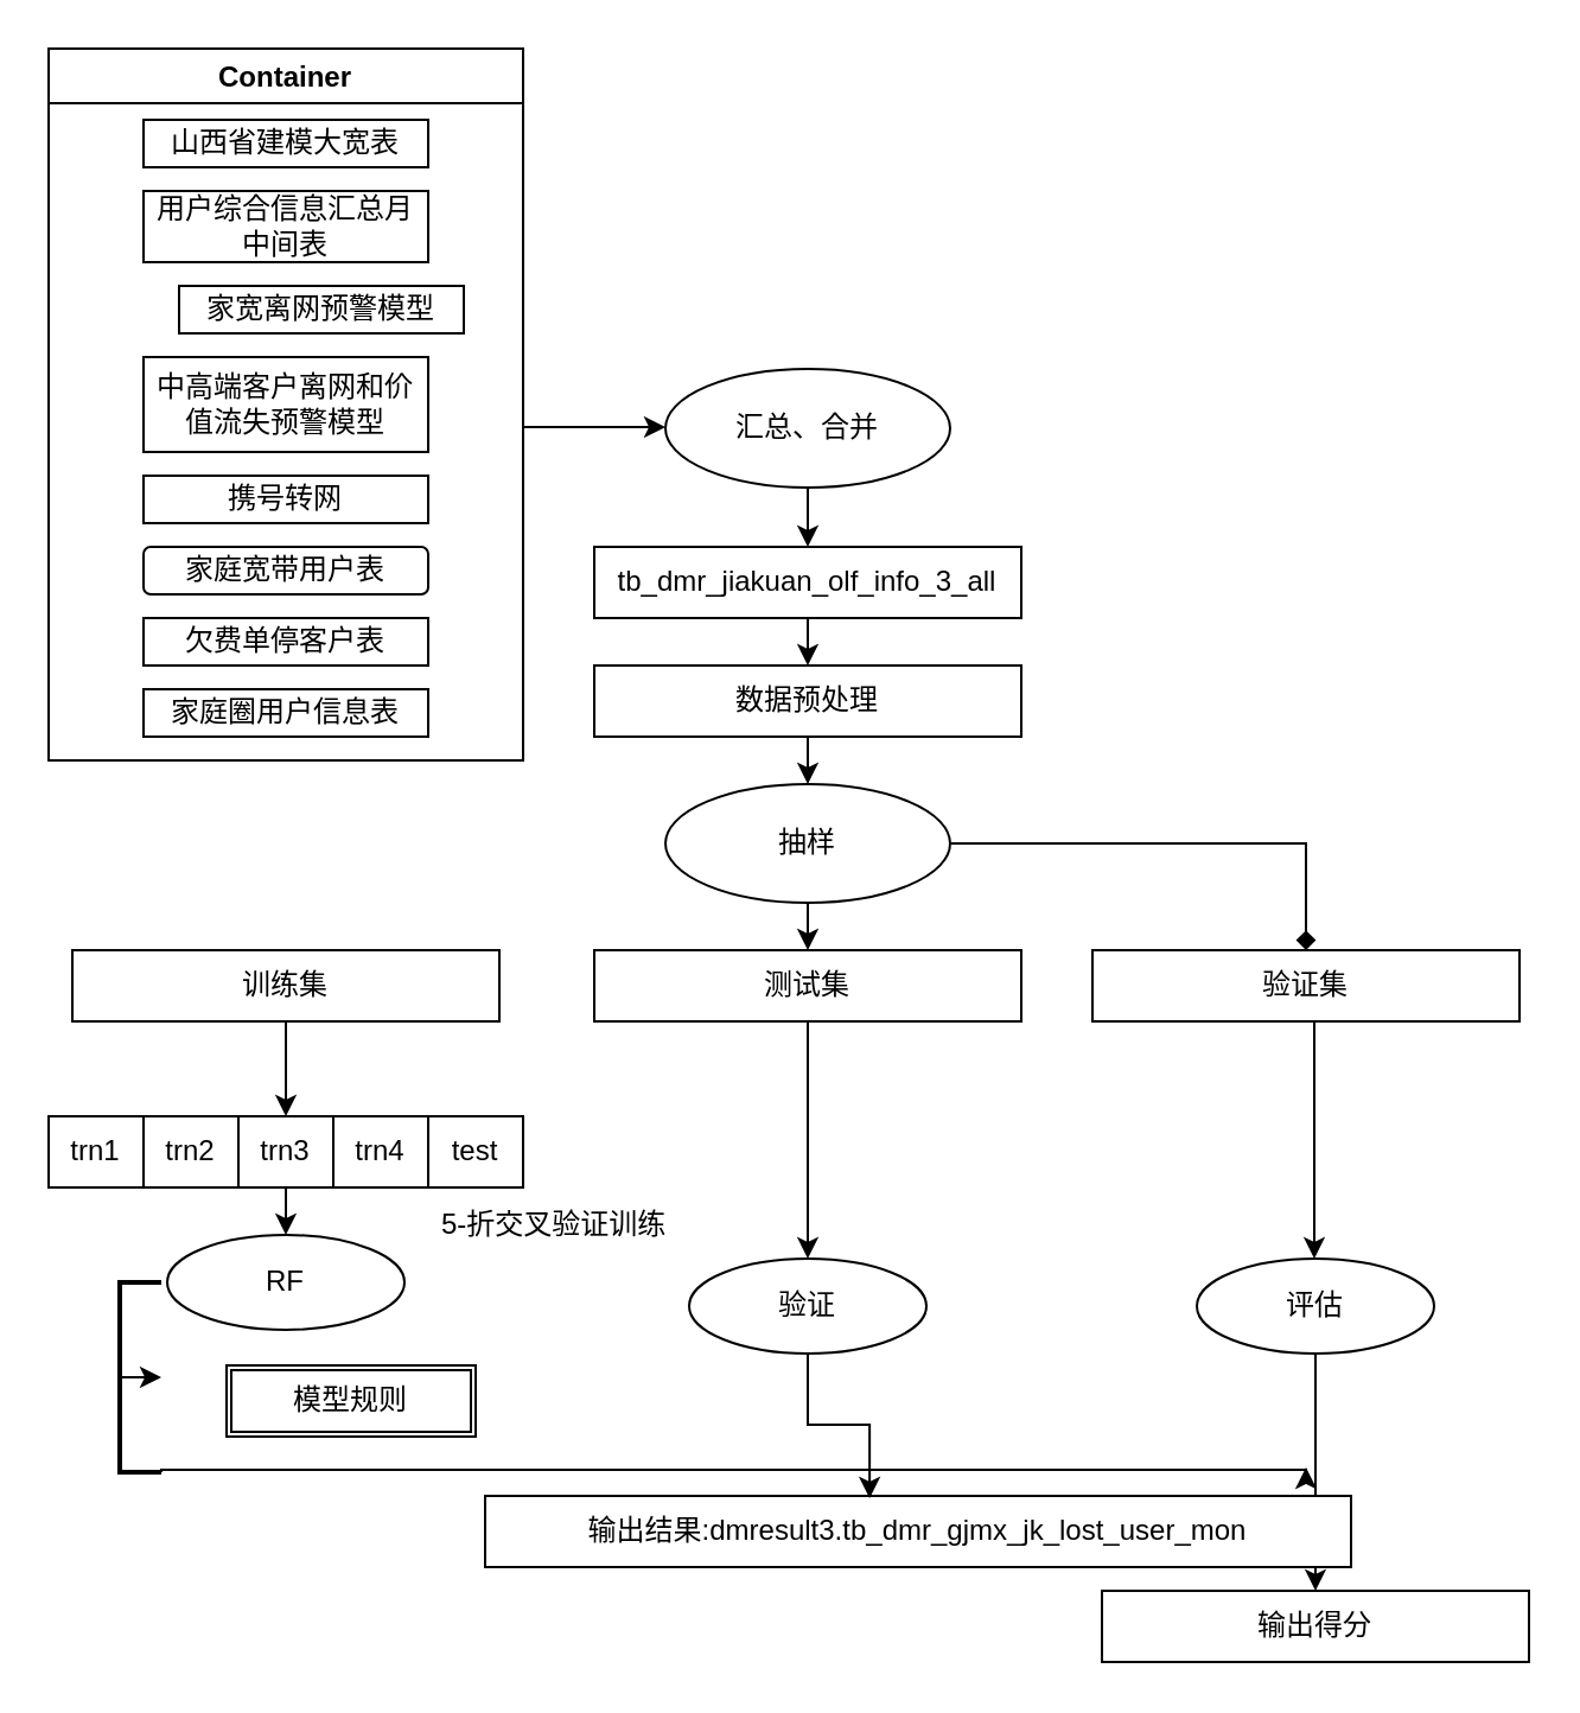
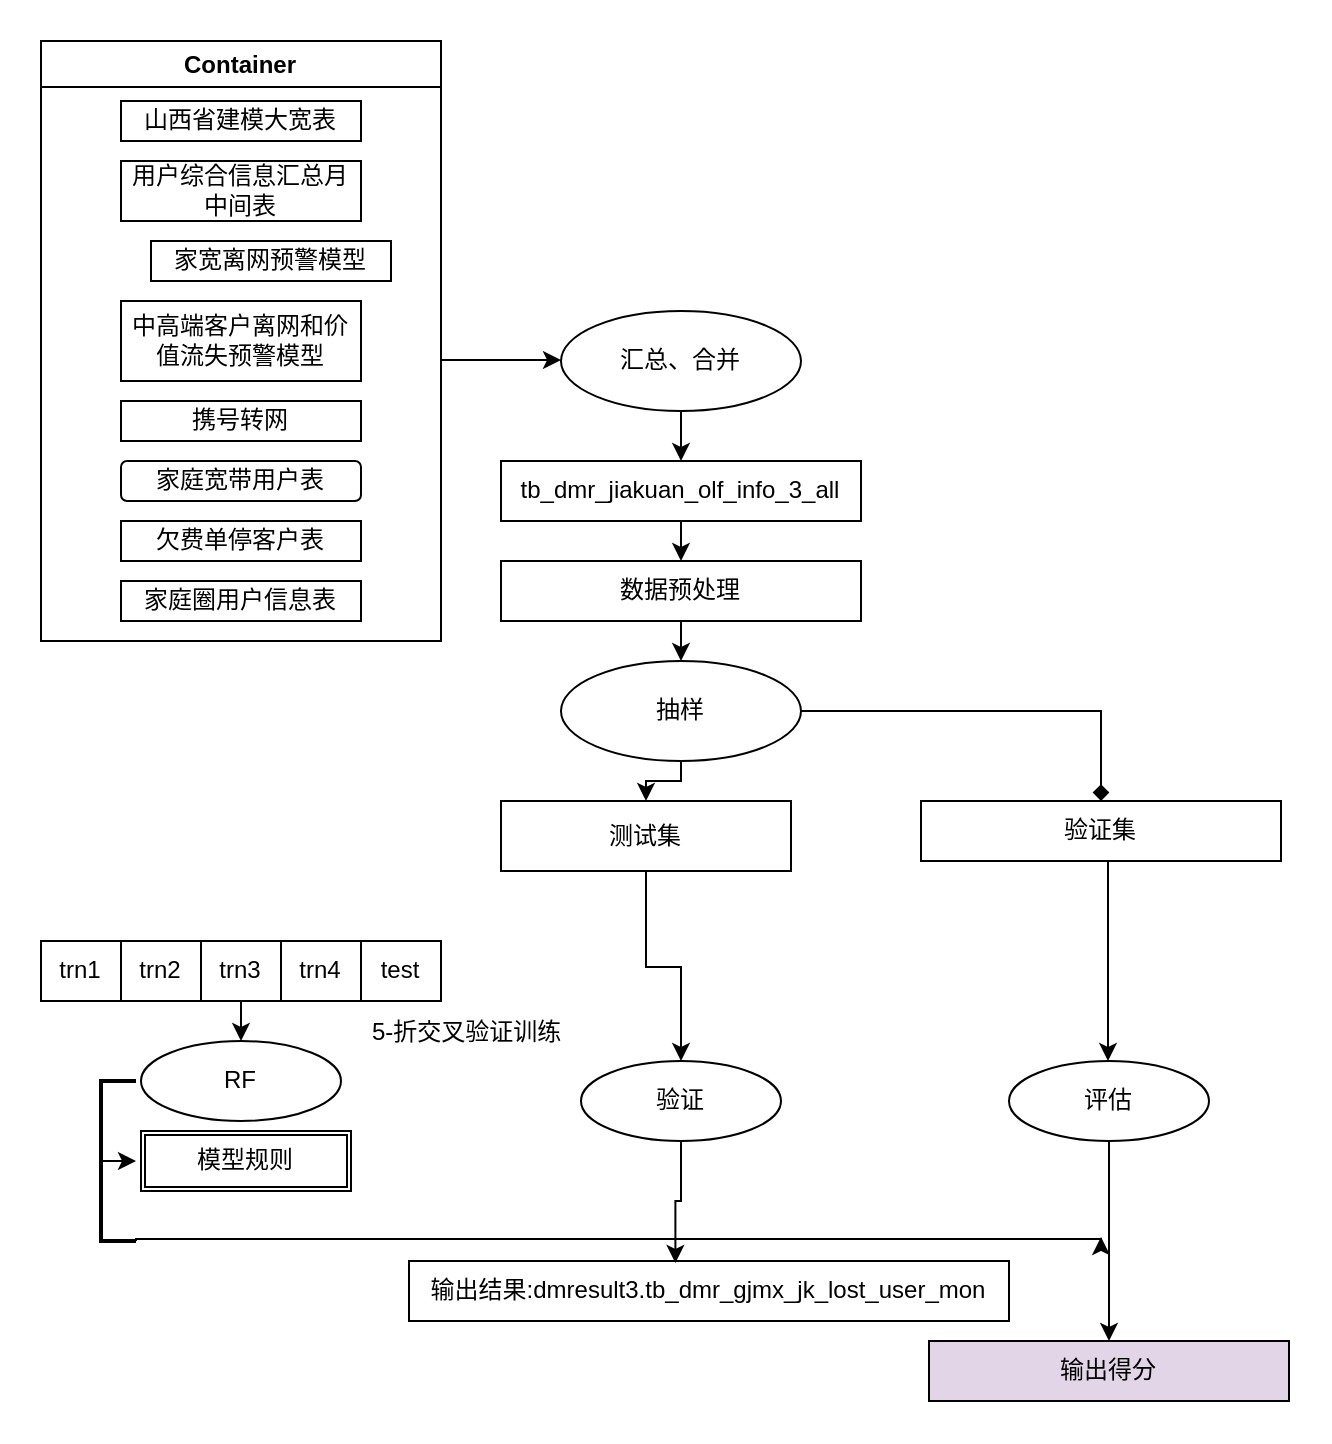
- <mxCell id="17" value="训练集" style="rounded=0;whiteSpace=wrap;html=1;" parent="1" vertex="1"><mxGeometry x="30" y="400" width="180" height="30" as="geometry" /></mxCell>
- <mxCell id="14" value="测试集" style="rounded=0;whiteSpace=wrap;html=1;" parent="1" vertex="1"><mxGeometry x="250" y="400" width="180" height="30" as="geometry" /></mxCell>
+ <mxCell id="14" value="测试集" style="rounded=0;whiteSpace=wrap;html=1;" parent="1" vertex="1"><mxGeometry x="250" y="400" width="145" height="35" as="geometry" /></mxCell>
- <mxCell id="30" value="" style="edgeStyle=segmentEdgeStyle;endArrow=classic;html=1;rounded=0;exitX=0.5;exitY=1;exitDx=0;exitDy=0;entryX=0.5;entryY=0;entryDx=0;entryDy=0;" parent="1" source="17" target="33" edge="1"><mxGeometry width="50" height="50" relative="1" as="geometry"><mxPoint x="250" y="470" as="sourcePoint" /><mxPoint x="85" y="470" as="targetPoint" /></mxGeometry></mxCell>
- <mxCell id="20" value="模型规则" style="shape=ext;double=1;rounded=0;whiteSpace=wrap;html=1;" parent="1" vertex="1"><mxGeometry x="95" y="575" width="105" height="30" as="geometry" /></mxCell>
+ <mxCell id="20" value="模型规则" style="shape=ext;double=1;rounded=0;whiteSpace=wrap;html=1;" parent="1" vertex="1"><mxGeometry x="70" y="565" width="105" height="30" as="geometry" /></mxCell>
- <mxCell id="39" value="输出结果:dmresult3.tb_dmr_gjmx_jk_lost_user_mon" style="rounded=0;whiteSpace=wrap;html=1;" parent="1" vertex="1"><mxGeometry x="204" y="630" width="365" height="30" as="geometry" /></mxCell>
+ <mxCell id="39" value="输出结果:dmresult3.tb_dmr_gjmx_jk_lost_user_mon" style="rounded=0;whiteSpace=wrap;html=1;" parent="1" vertex="1"><mxGeometry x="204" y="630" width="300" height="30" as="geometry" /></mxCell>
- <mxCell id="29" value="输出得分" style="rounded=0;whiteSpace=wrap;html=1;" parent="1" vertex="1"><mxGeometry x="464" y="670" width="180" height="30" as="geometry" /></mxCell>
+ <mxCell id="29" value="输出得分" style="rounded=0;whiteSpace=wrap;html=1;fillColor=#e1d5e7;" parent="1" vertex="1"><mxGeometry x="464" y="670" width="180" height="30" as="geometry" /></mxCell>
